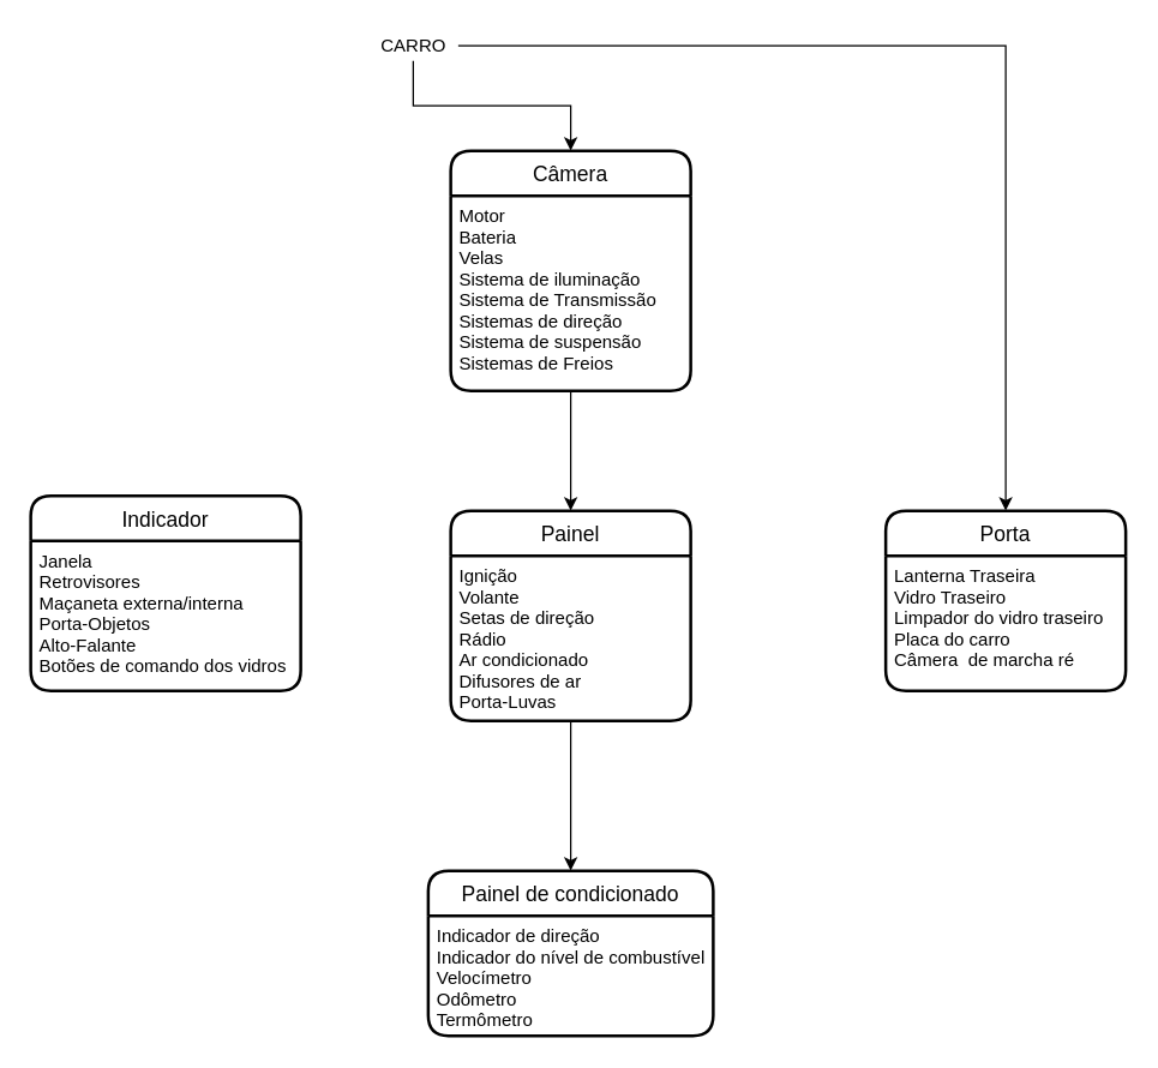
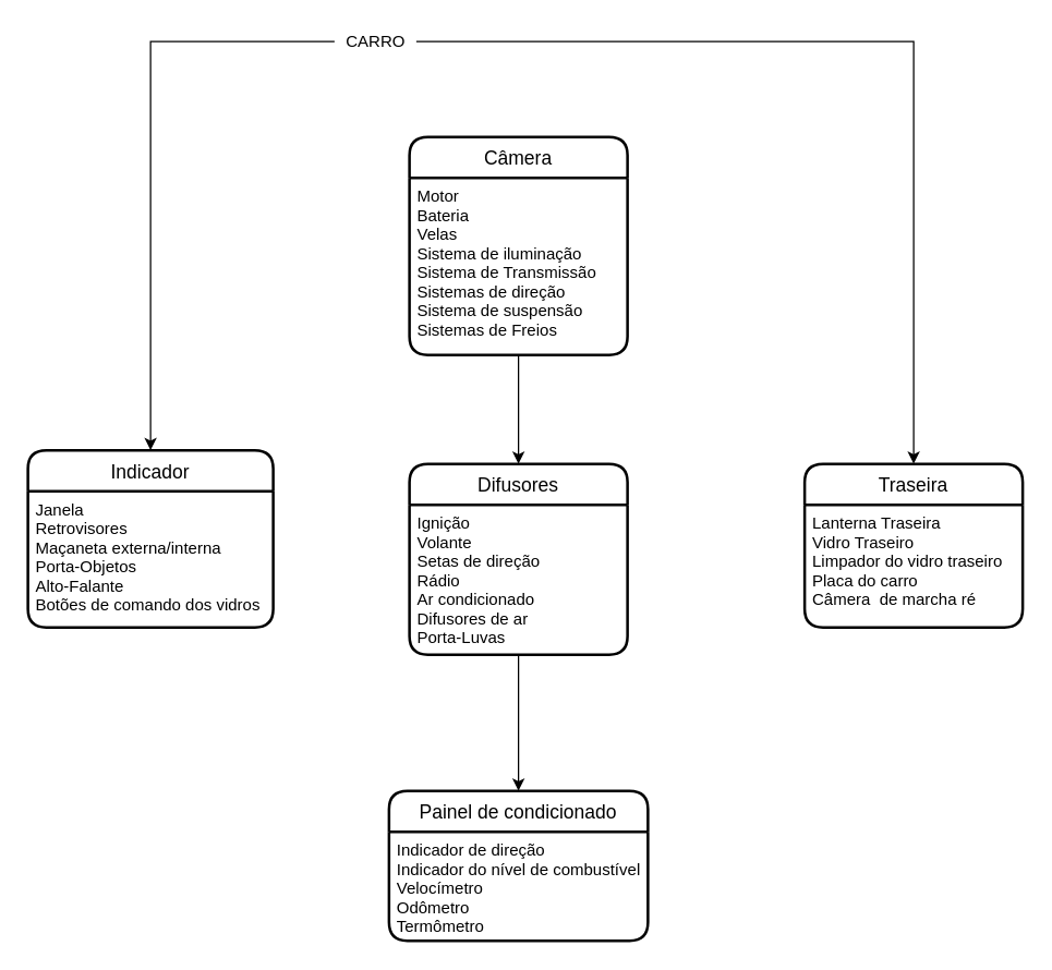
- <mxCell id="2" style="edgeStyle=orthogonalEdgeStyle;rounded=0;orthogonalLoop=1;jettySize=auto;html=1;entryX=0.5;entryY=0;entryDx=0;entryDy=0;" edge="1" parent="1" source="6" target="7"><mxGeometry relative="1" as="geometry" /></mxCell>
+ <mxCell id="4" style="edgeStyle=orthogonalEdgeStyle;rounded=0;orthogonalLoop=1;jettySize=auto;html=1;entryX=0.5;entryY=0;entryDx=0;entryDy=0;" edge="1" parent="1" source="6" target="17"><mxGeometry relative="1" as="geometry"><mxPoint x="260" y="30" as="targetPoint" /></mxGeometry></mxCell>
- <mxCell id="11" value="Painel" style="swimlane;childLayout=stackLayout;horizontal=1;startSize=30;horizontalStack=0;rounded=1;fontSize=14;fontStyle=0;strokeWidth=2;resizeParent=0;resizeLast=1;shadow=0;dashed=0;align=center;" vertex="1" parent="1"><mxGeometry x="300" y="340" width="160" height="140" as="geometry" /></mxCell>
+ <mxCell id="11" value="Difusores" style="swimlane;childLayout=stackLayout;horizontal=1;startSize=30;horizontalStack=0;rounded=1;fontSize=14;fontStyle=0;strokeWidth=2;resizeParent=0;resizeLast=1;shadow=0;dashed=0;align=center;" vertex="1" parent="1"><mxGeometry x="300" y="340" width="160" height="140" as="geometry" /></mxCell>
- <mxCell id="9" value="Porta" style="swimlane;childLayout=stackLayout;horizontal=1;startSize=30;horizontalStack=0;rounded=1;fontSize=14;fontStyle=0;strokeWidth=2;resizeParent=0;resizeLast=1;shadow=0;dashed=0;align=center;" vertex="1" parent="1"><mxGeometry x="590" y="340" width="160" height="120" as="geometry" /></mxCell>
+ <mxCell id="9" value="Traseira" style="swimlane;childLayout=stackLayout;horizontal=1;startSize=30;horizontalStack=0;rounded=1;fontSize=14;fontStyle=0;strokeWidth=2;resizeParent=0;resizeLast=1;shadow=0;dashed=0;align=center;" vertex="1" parent="1"><mxGeometry x="590" y="340" width="160" height="120" as="geometry" /></mxCell>
